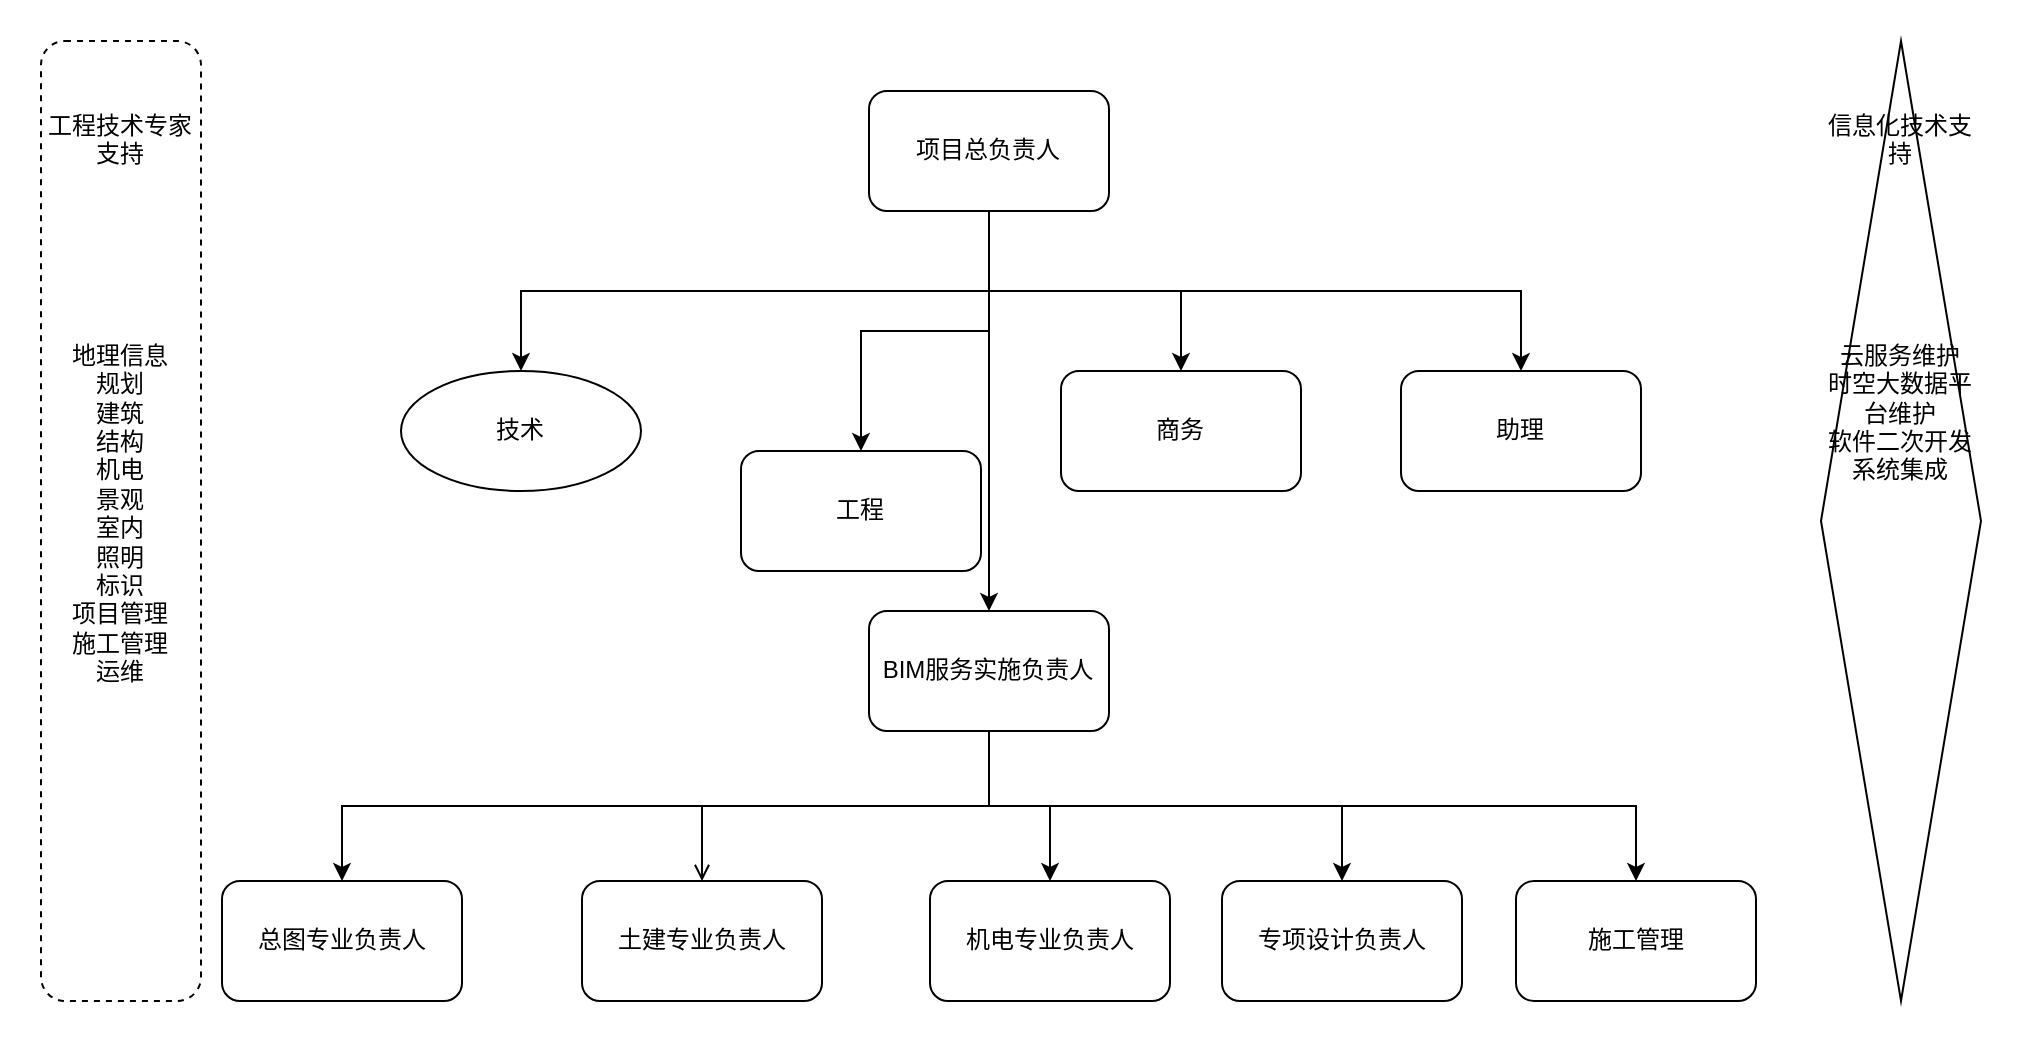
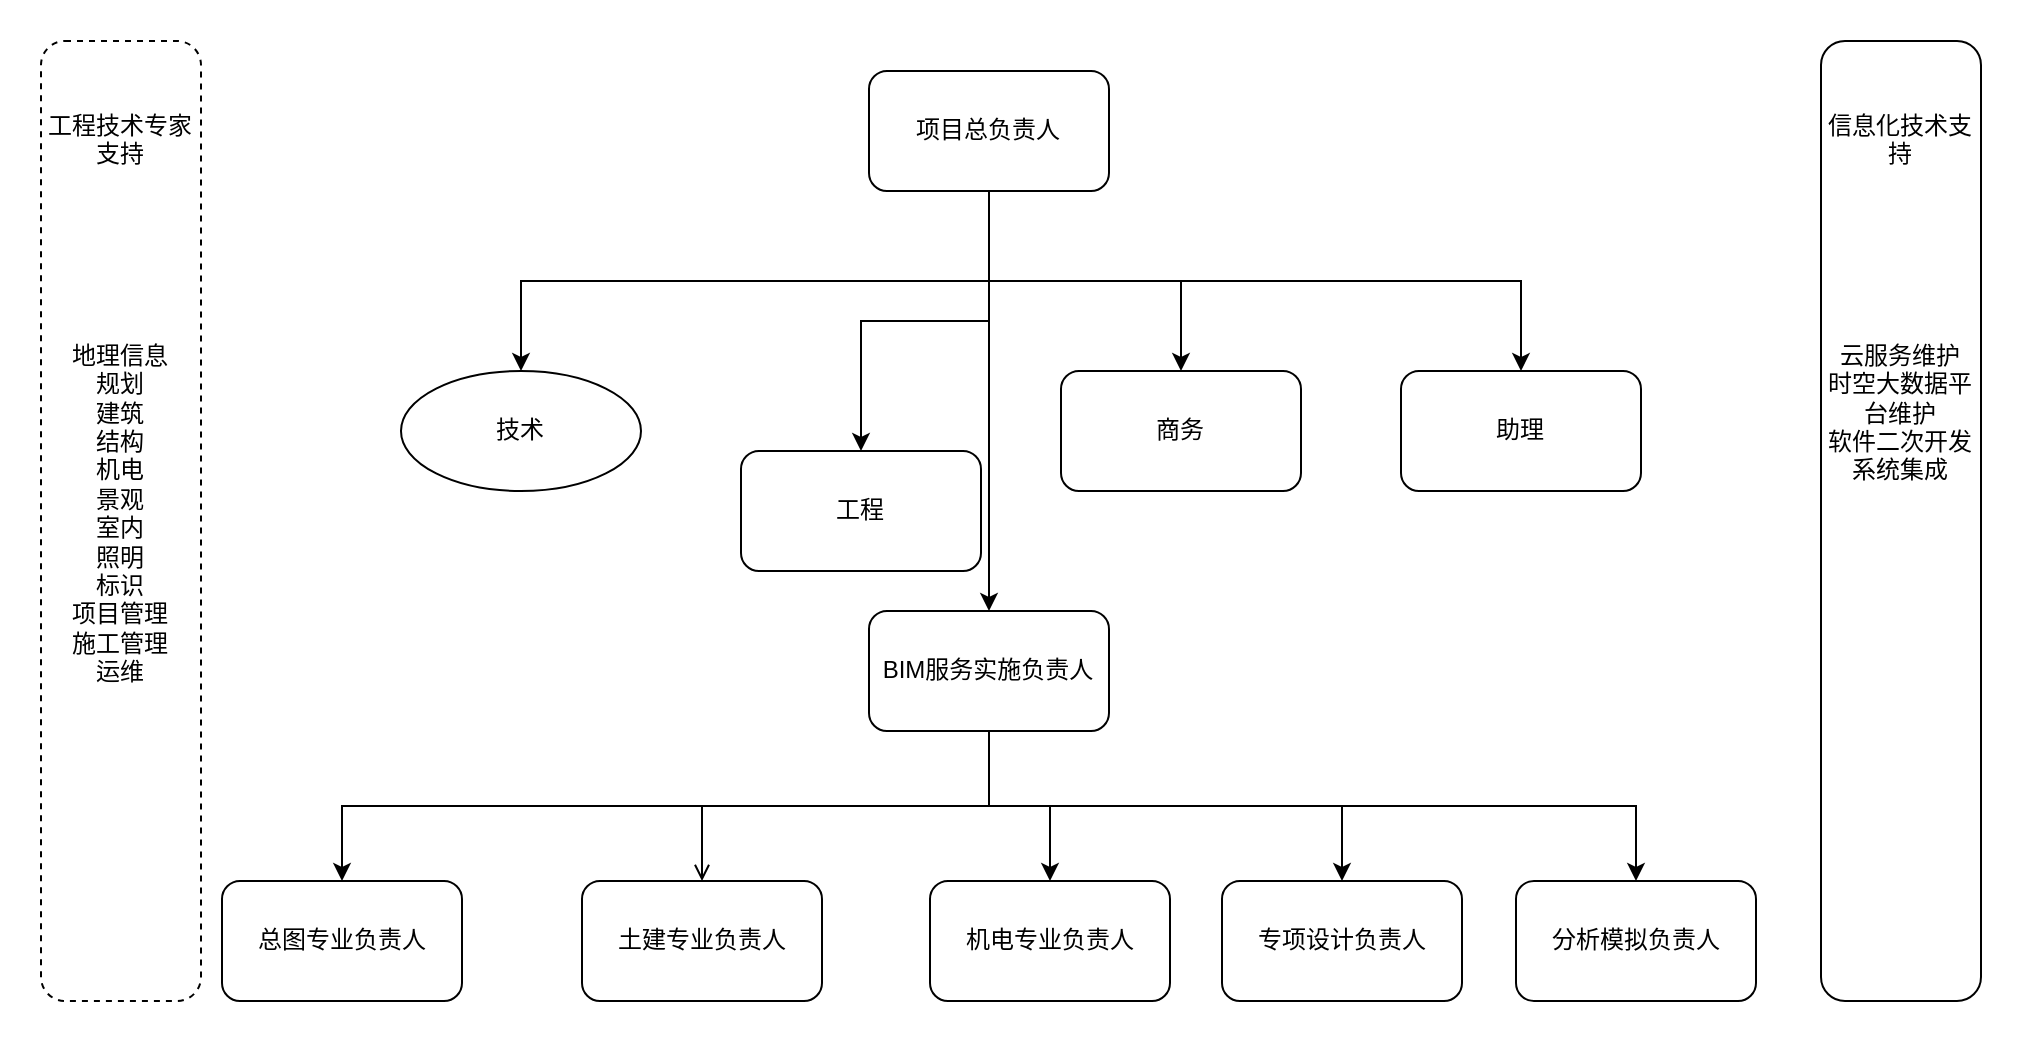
- <mxCell id="7" value="项目总负责人" style="rounded=1;whiteSpace=wrap;html=1;" vertex="1" parent="1"><mxGeometry x="434" y="45" width="120" height="60" as="geometry" /></mxCell>
+ <mxCell id="7" value="项目总负责人" style="rounded=1;whiteSpace=wrap;html=1;" vertex="1" parent="1"><mxGeometry x="434" y="35" width="120" height="60" as="geometry" /></mxCell>
- <mxCell id="24" value="&lt;br&gt;&lt;br&gt;信息化技术支持&lt;br&gt;&lt;br&gt;&lt;br&gt;&lt;br&gt;&lt;br&gt;&lt;br&gt;&lt;br&gt;云服务维护&lt;br&gt;时空大数据平台维护&lt;br&gt;软件二次开发&lt;br&gt;系统集成" style="rhombus;whiteSpace=wrap;html=1;verticalAlign=top;" vertex="1" parent="1"><mxGeometry x="910" y="20" width="80" height="480" as="geometry" /></mxCell>
+ <mxCell id="24" value="&lt;br&gt;&lt;br&gt;信息化技术支持&lt;br&gt;&lt;br&gt;&lt;br&gt;&lt;br&gt;&lt;br&gt;&lt;br&gt;&lt;br&gt;云服务维护&lt;br&gt;时空大数据平台维护&lt;br&gt;软件二次开发&lt;br&gt;系统集成" style="rounded=1;whiteSpace=wrap;html=1;verticalAlign=top;" vertex="1" parent="1"><mxGeometry x="910" y="20" width="80" height="480" as="geometry" /></mxCell>
- <mxCell id="22" value="施工管理" style="rounded=1;whiteSpace=wrap;html=1;" vertex="1" parent="1"><mxGeometry x="757.5" y="440" width="120" height="60" as="geometry" /></mxCell>
+ <mxCell id="22" value="分析模拟负责人" style="rounded=1;whiteSpace=wrap;html=1;" vertex="1" parent="1"><mxGeometry x="757.5" y="440" width="120" height="60" as="geometry" /></mxCell>
